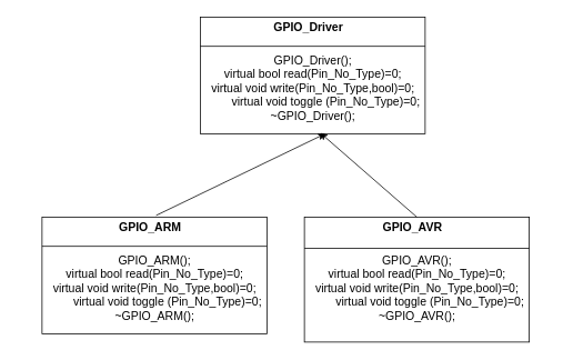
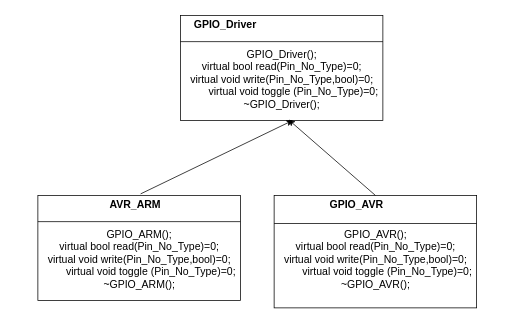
- <mxCell id="4" value="&lt;b&gt;&lt;font style=&quot;font-size: 14px&quot;&gt;GPIO_Driver&lt;/font&gt;&lt;/b&gt;" style="text;html=1;strokeColor=none;fillColor=none;align=center;verticalAlign=middle;whiteSpace=wrap;rounded=0;" parent="1" vertex="1"><mxGeometry x="335" y="22" width="70" height="20" as="geometry" /></mxCell>
+ <mxCell id="4" value="&lt;b&gt;&lt;font style=&quot;font-size: 14px&quot;&gt;GPIO_Driver&lt;/font&gt;&lt;/b&gt;" style="text;html=1;strokeColor=none;fillColor=none;align=center;verticalAlign=middle;whiteSpace=wrap;rounded=0;" parent="1" vertex="1"><mxGeometry x="265" y="22" width="70" height="20" as="geometry" /></mxCell>
- <mxCell id="11" value="&lt;b&gt;&lt;font style=&quot;font-size: 14px&quot;&gt;GPIO_ARM&lt;/font&gt;&lt;/b&gt;" style="text;html=1;strokeColor=none;fillColor=none;align=center;verticalAlign=middle;whiteSpace=wrap;rounded=0;" parent="1" vertex="1"><mxGeometry x="145" y="262" width="70" height="20" as="geometry" /></mxCell>
+ <mxCell id="11" value="&lt;b&gt;&lt;font style=&quot;font-size: 14px&quot;&gt;AVR_ARM&lt;/font&gt;&lt;/b&gt;" style="text;html=1;strokeColor=none;fillColor=none;align=center;verticalAlign=middle;whiteSpace=wrap;rounded=0;" parent="1" vertex="1"><mxGeometry x="145" y="262" width="70" height="20" as="geometry" /></mxCell>
- <mxCell id="8" value="&lt;b&gt;&lt;font style=&quot;font-size: 14px&quot;&gt;GPIO_AVR&lt;/font&gt;&lt;/b&gt;" style="text;html=1;strokeColor=none;fillColor=none;align=center;verticalAlign=middle;whiteSpace=wrap;rounded=0;" parent="1" vertex="1"><mxGeometry x="460" y="262" width="70" height="20" as="geometry" /></mxCell>
+ <mxCell id="8" value="&lt;b&gt;&lt;font style=&quot;font-size: 14px&quot;&gt;GPIO_AVR&lt;/font&gt;&lt;/b&gt;" style="text;html=1;strokeColor=none;fillColor=none;align=center;verticalAlign=middle;whiteSpace=wrap;rounded=0;" parent="1" vertex="1"><mxGeometry x="440" y="262" width="70" height="20" as="geometry" /></mxCell>
